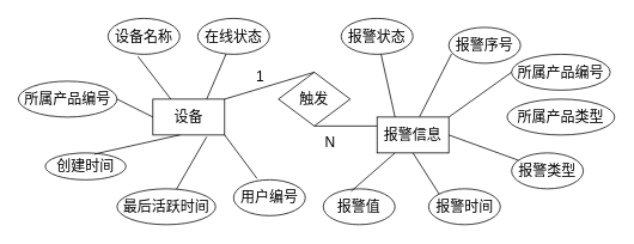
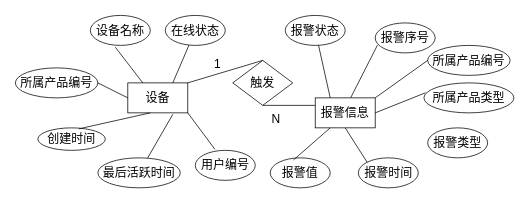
- <mxCell id="29" value="" style="endArrow=none;html=1;rounded=0;exitX=1;exitY=0.5;exitDx=0;exitDy=0;" edge="1" parent="1" source="2" target="20"><mxGeometry width="50" height="50" relative="1" as="geometry"><mxPoint x="655" y="200" as="sourcePoint" /><mxPoint x="806" y="216" as="targetPoint" /></mxGeometry></mxCell>
+ <mxCell id="29" value="" style="endArrow=none;html=1;rounded=0;exitX=1;exitY=0.5;exitDx=0;exitDy=0;entryX=0.018;entryY=0.33;entryDx=0;entryDy=0;entryPerimeter=0;" edge="1" parent="1" source="2" target="19"><mxGeometry width="50" height="50" relative="1" as="geometry"><mxPoint x="655" y="200" as="sourcePoint" /><mxPoint x="806" y="216" as="targetPoint" /></mxGeometry></mxCell>
